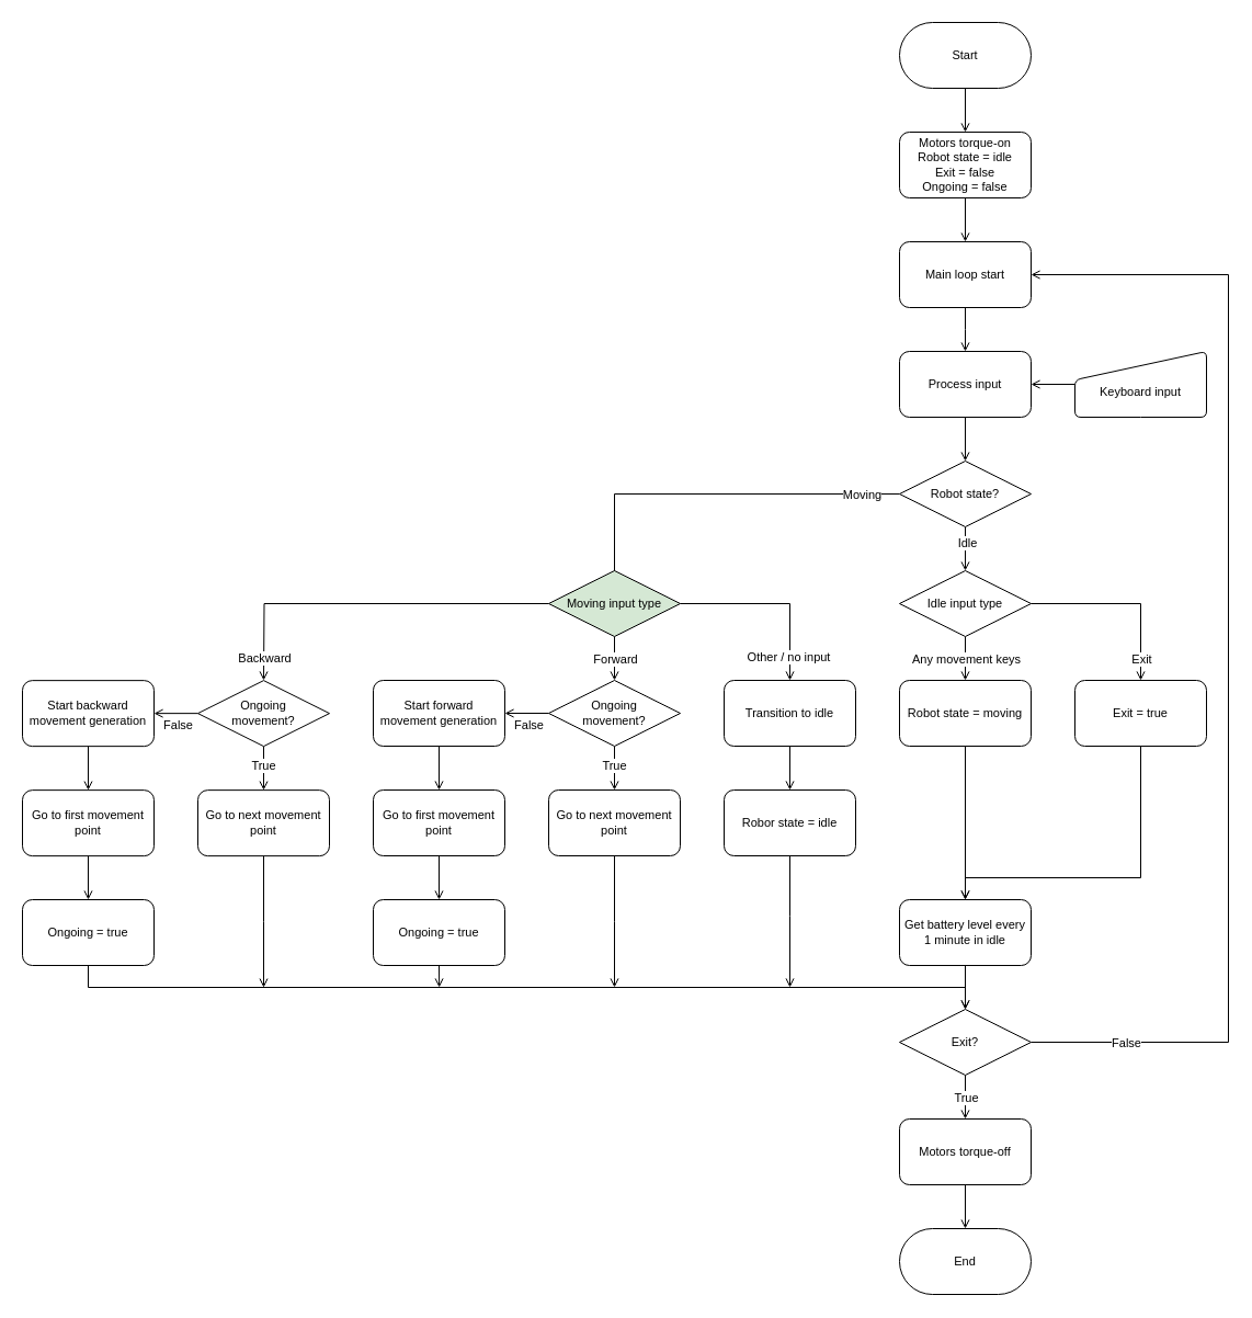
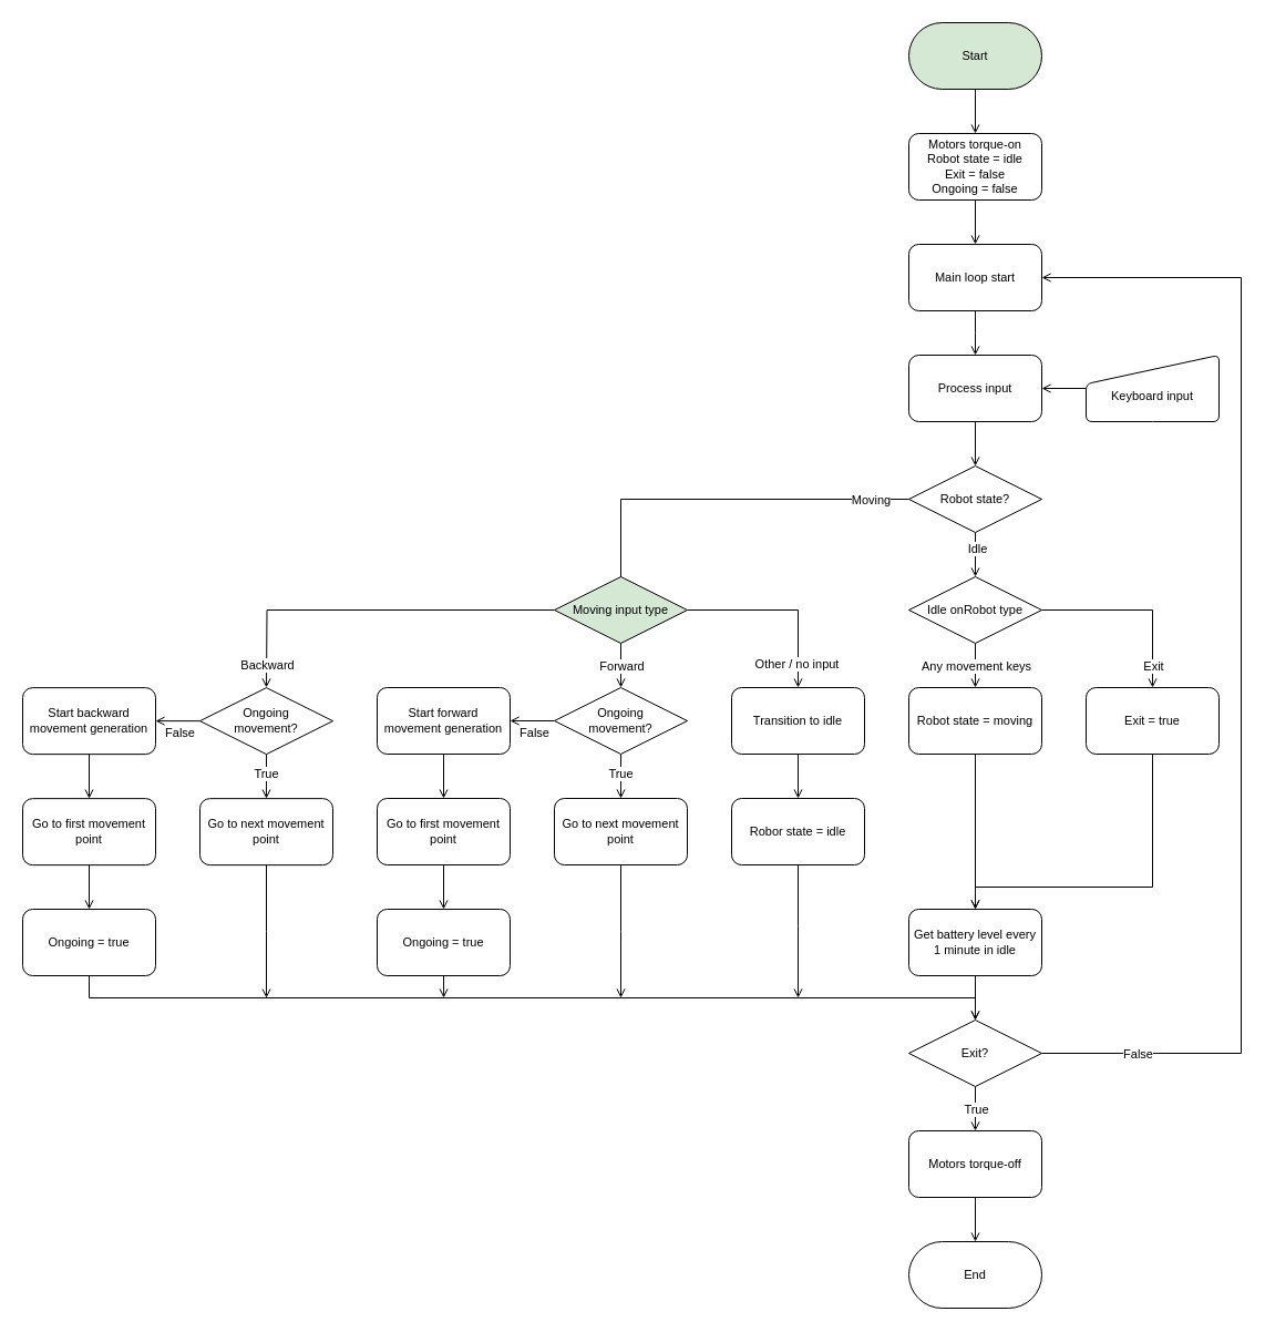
- <mxCell id="12" value="Start" style="rounded=1;whiteSpace=wrap;html=1;fontFamily=Helvetica;fontSize=11;fontColor=default;arcSize=50;" vertex="1" parent="1"><mxGeometry x="820" y="20" width="120" height="60" as="geometry" /></mxCell>
+ <mxCell id="12" value="Start" style="rounded=1;whiteSpace=wrap;html=1;fontFamily=Helvetica;fontSize=11;fontColor=default;arcSize=50;fillColor=#d5e8d4;" vertex="1" parent="1"><mxGeometry x="820" y="20" width="120" height="60" as="geometry" /></mxCell>
- <mxCell id="28" value="Idle input type" style="rhombus;whiteSpace=wrap;html=1;fontSize=11;" vertex="1" parent="1"><mxGeometry x="820" y="520" width="120" height="60" as="geometry" /></mxCell>
+ <mxCell id="28" value="Idle onRobot type" style="rhombus;whiteSpace=wrap;html=1;fontSize=11;" vertex="1" parent="1"><mxGeometry x="820" y="520" width="120" height="60" as="geometry" /></mxCell>
